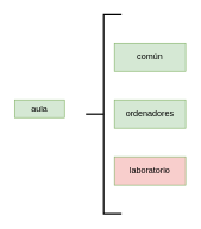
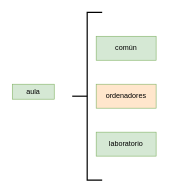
- <mxCell id="4" value="ordenadores" style="whiteSpace=wrap;html=1;align=center;fillColor=#d5e8d4;strokeColor=#82b366;" vertex="1" parent="1"><mxGeometry x="160" y="140" width="100" height="40" as="geometry" /></mxCell>
+ <mxCell id="4" value="ordenadores" style="whiteSpace=wrap;html=1;align=center;fillColor=#ffe6cc;strokeColor=#82b366;" vertex="1" parent="1"><mxGeometry x="160" y="140" width="100" height="40" as="geometry" /></mxCell>
- <mxCell id="5" value="laboratorio" style="whiteSpace=wrap;html=1;align=center;fillColor=#f8cecc;strokeColor=#82b366;" vertex="1" parent="1"><mxGeometry x="160" y="220" width="100" height="40" as="geometry" /></mxCell>
+ <mxCell id="5" value="laboratorio" style="whiteSpace=wrap;html=1;align=center;fillColor=#d5e8d4;strokeColor=#82b366;" vertex="1" parent="1"><mxGeometry x="160" y="220" width="100" height="40" as="geometry" /></mxCell>
